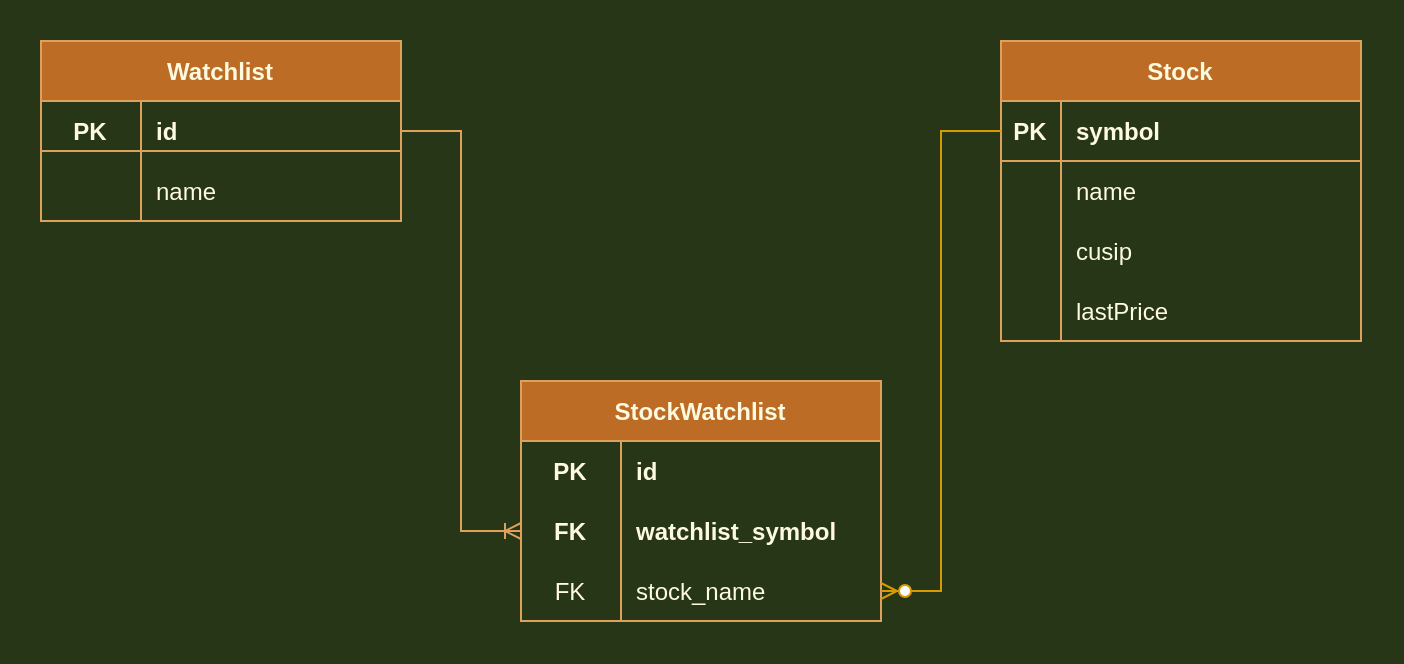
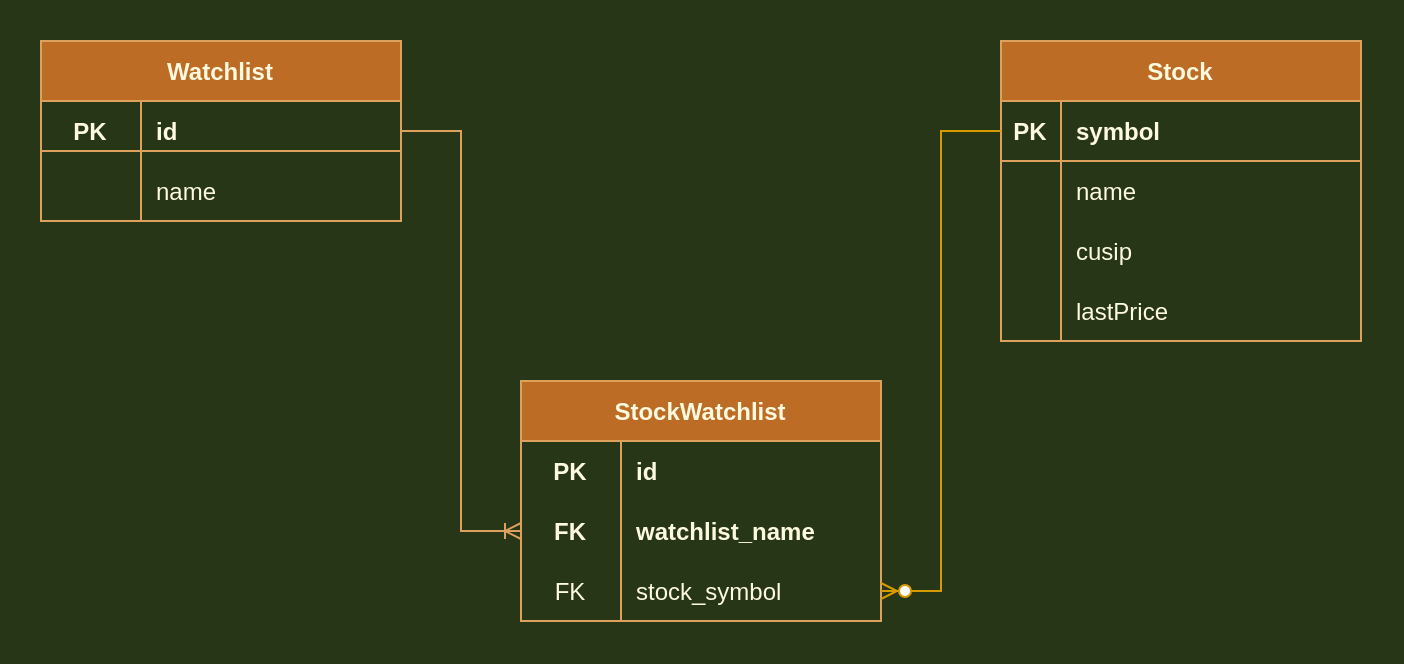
- <mxCell id="29" value="watchlist_symbol" style="shape=partialRectangle;connectable=0;fillColor=none;top=0;left=0;bottom=0;right=0;align=left;spacingLeft=6;fontStyle=1;overflow=hidden;strokeColor=#DDA15E;fontColor=#FEFAE0;" parent="27" vertex="1"><mxGeometry x="50" width="130" height="30" as="geometry"><mxRectangle width="130" height="30" as="alternateBounds" /></mxGeometry></mxCell>
+ <mxCell id="29" value="watchlist_name" style="shape=partialRectangle;connectable=0;fillColor=none;top=0;left=0;bottom=0;right=0;align=left;spacingLeft=6;fontStyle=1;overflow=hidden;strokeColor=#DDA15E;fontColor=#FEFAE0;" parent="27" vertex="1"><mxGeometry x="50" width="130" height="30" as="geometry"><mxRectangle width="130" height="30" as="alternateBounds" /></mxGeometry></mxCell>
- <mxCell id="32" value="stock_name" style="shape=partialRectangle;connectable=0;fillColor=none;top=0;left=0;bottom=0;right=0;align=left;spacingLeft=6;overflow=hidden;strokeColor=#DDA15E;fontColor=#FEFAE0;" parent="30" vertex="1"><mxGeometry x="50" width="130" height="30" as="geometry"><mxRectangle width="130" height="30" as="alternateBounds" /></mxGeometry></mxCell>
+ <mxCell id="32" value="stock_symbol" style="shape=partialRectangle;connectable=0;fillColor=none;top=0;left=0;bottom=0;right=0;align=left;spacingLeft=6;overflow=hidden;strokeColor=#DDA15E;fontColor=#FEFAE0;" parent="30" vertex="1"><mxGeometry x="50" width="130" height="30" as="geometry"><mxRectangle width="130" height="30" as="alternateBounds" /></mxGeometry></mxCell>
